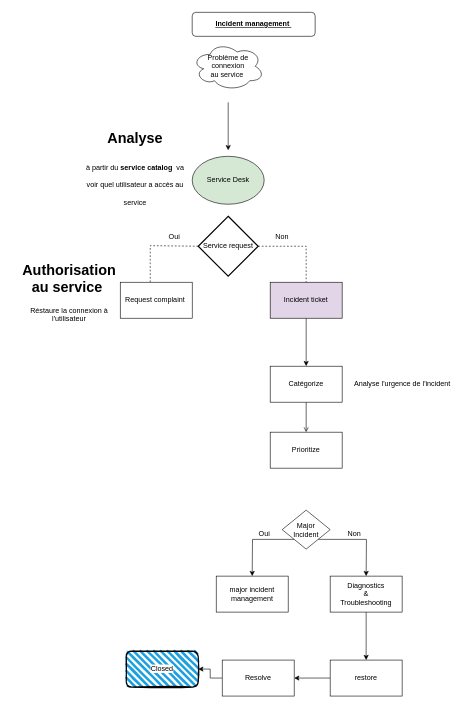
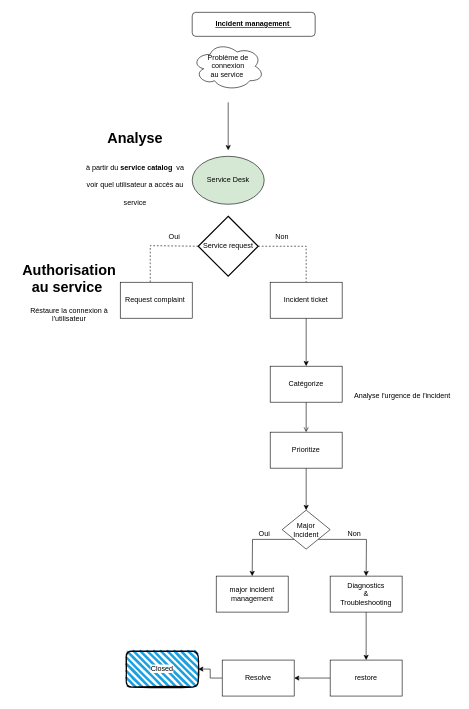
- <mxCell id="13" value="Incident ticket" style="rounded=0;whiteSpace=wrap;html=1;fillColor=#e1d5e7;" vertex="1" parent="1"><mxGeometry x="450" y="470" width="120" height="60" as="geometry" /></mxCell>
+ <mxCell id="13" value="Incident ticket" style="rounded=0;whiteSpace=wrap;html=1;" vertex="1" parent="1"><mxGeometry x="450" y="470" width="120" height="60" as="geometry" /></mxCell>
- <mxCell id="18" value="Analyse l'urgence de l'incident" style="text;html=1;align=center;verticalAlign=middle;resizable=0;points=[];autosize=1;strokeColor=none;fillColor=none;" vertex="1" parent="1"><mxGeometry x="580" y="625" width="180" height="30" as="geometry" /></mxCell>
+ <mxCell id="18" value="Analyse l'urgence de l'incident" style="text;html=1;align=center;verticalAlign=middle;resizable=0;points=[];autosize=1;strokeColor=none;fillColor=none;" vertex="1" parent="1"><mxGeometry x="580" y="645" width="180" height="30" as="geometry" /></mxCell>
+ <mxCell id="19" value="" style="edgeStyle=orthogonalEdgeStyle;rounded=0;orthogonalLoop=1;jettySize=auto;html=1;" edge="1" parent="1" source="20" target="23"><mxGeometry relative="1" as="geometry" /></mxCell>
